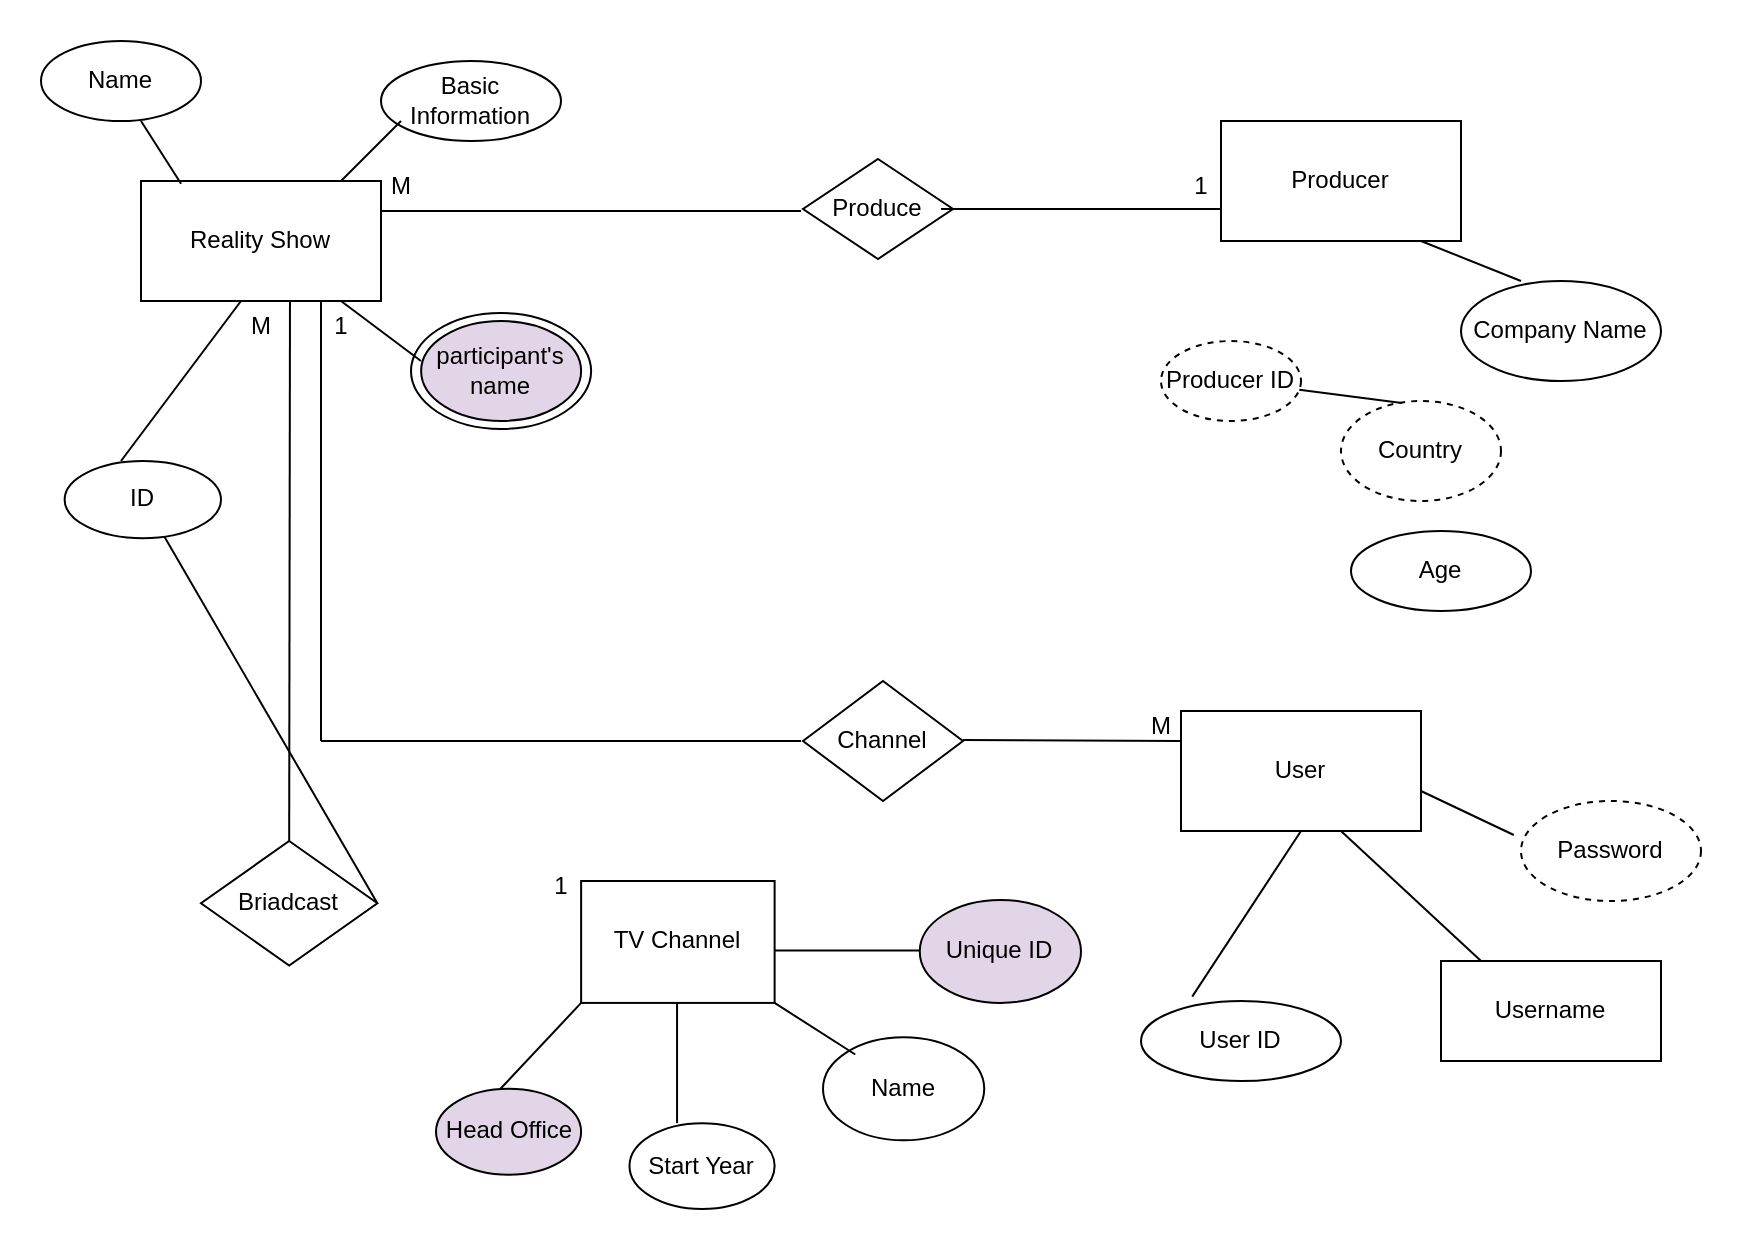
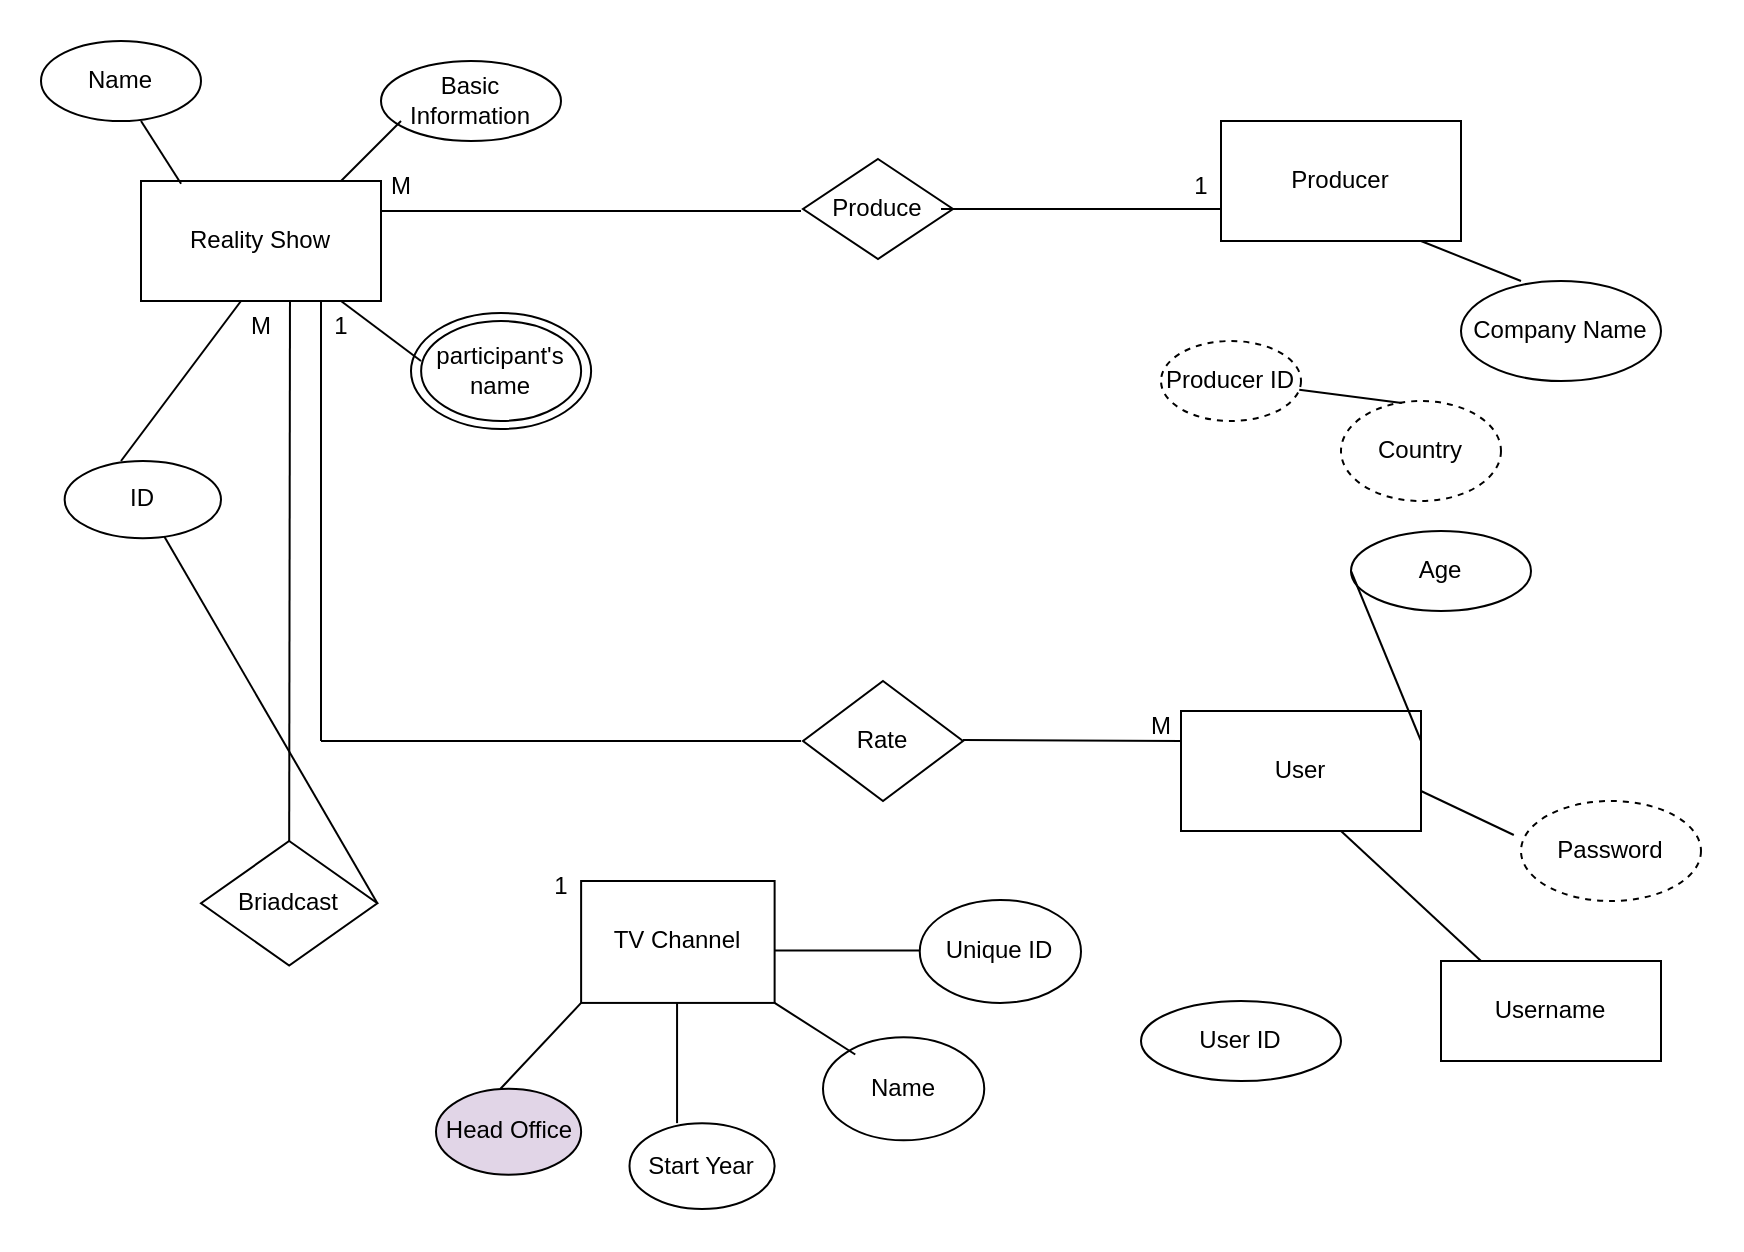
- <mxCell id="4" value="participant's name" style="ellipse;whiteSpace=wrap;html=1;fillColor=#e1d5e7;" vertex="1" parent="1"><mxGeometry x="210.06" y="160" width="80" height="50" as="geometry" /></mxCell>
+ <mxCell id="4" value="participant's name" style="ellipse;whiteSpace=wrap;html=1;" vertex="1" parent="1"><mxGeometry x="210.06" y="160" width="80" height="50" as="geometry" /></mxCell>
+ <mxCell id="30" value="" style="endArrow=none;html=1;rounded=0;exitX=1;exitY=0.25;exitDx=0;exitDy=0;entryX=0;entryY=0.5;entryDx=0;entryDy=0;" edge="1" parent="1" source="19" target="20"><mxGeometry width="50" height="50" relative="1" as="geometry"><mxPoint x="680" y="370" as="sourcePoint" /><mxPoint x="780" y="360" as="targetPoint" /></mxGeometry></mxCell>
- <mxCell id="33" value="Channel" style="rhombus;whiteSpace=wrap;html=1;" vertex="1" parent="1"><mxGeometry x="401" y="340" width="80" height="60" as="geometry" /></mxCell>
+ <mxCell id="33" value="Rate" style="rhombus;whiteSpace=wrap;html=1;" vertex="1" parent="1"><mxGeometry x="401" y="340" width="80" height="60" as="geometry" /></mxCell>
- <mxCell id="29" value="" style="endArrow=none;html=1;rounded=0;entryX=0.5;entryY=1;entryDx=0;entryDy=0;exitX=0.256;exitY=-0.055;exitDx=0;exitDy=0;exitPerimeter=0;" edge="1" parent="1" source="23" target="19"><mxGeometry width="50" height="50" relative="1" as="geometry"><mxPoint x="630" y="520" as="sourcePoint" /><mxPoint x="680" y="470" as="targetPoint" /></mxGeometry></mxCell>
- <mxCell id="38" value="Unique ID" style="ellipse;whiteSpace=wrap;html=1;fillColor=#e1d5e7;" vertex="1" parent="1"><mxGeometry x="459.375" y="449.447" width="80.625" height="51.518" as="geometry" /></mxCell>
+ <mxCell id="38" value="Unique ID" style="ellipse;whiteSpace=wrap;html=1;" vertex="1" parent="1"><mxGeometry x="459.375" y="449.447" width="80.625" height="51.518" as="geometry" /></mxCell>
